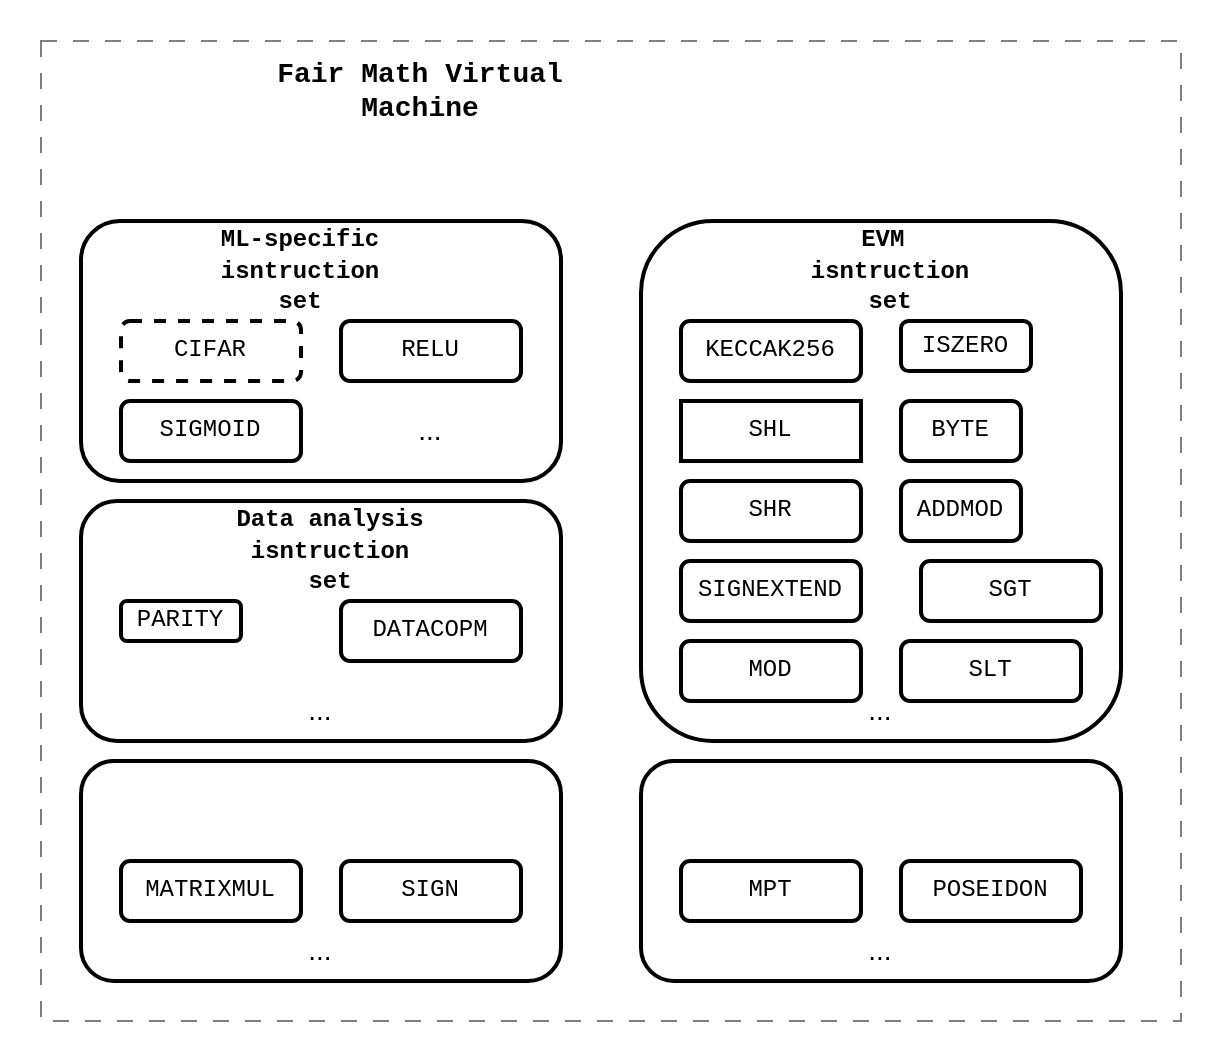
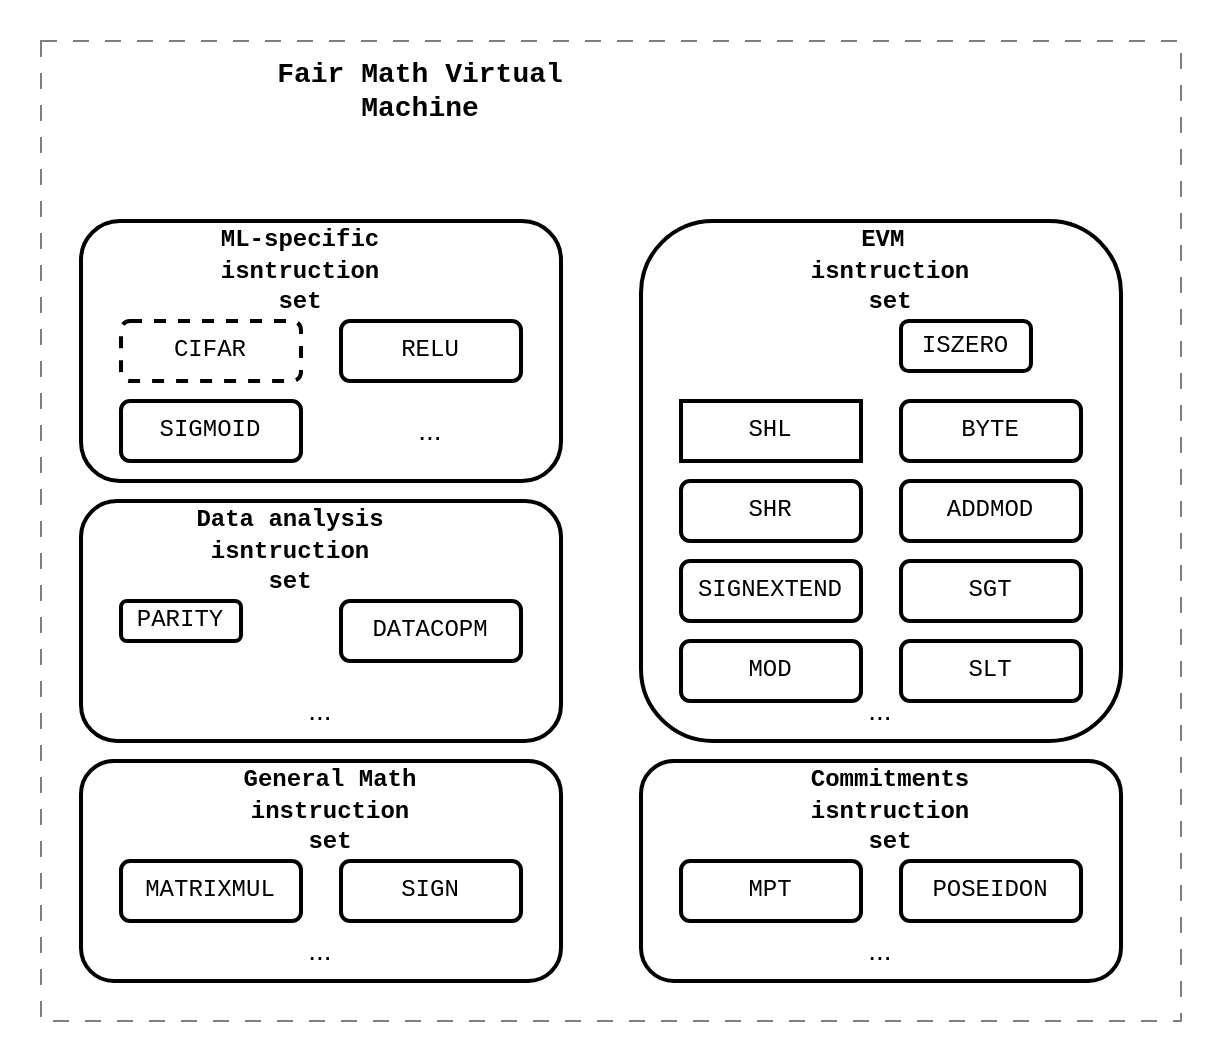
- <mxCell id="12" value="KECCAK256" style="rounded=1;whiteSpace=wrap;html=1;fillColor=none;fontFamily=Courier New;strokeWidth=2;" vertex="1" parent="1"><mxGeometry x="340" y="160" width="90" height="30" as="geometry" /></mxCell>
- <mxCell id="11" value="BYTE" style="rounded=1;whiteSpace=wrap;html=1;fillColor=none;fontFamily=Courier New;strokeWidth=2;" vertex="1" parent="1"><mxGeometry x="450" y="200" width="60" height="30" as="geometry" /></mxCell>
+ <mxCell id="11" value="BYTE" style="rounded=1;whiteSpace=wrap;html=1;fillColor=none;fontFamily=Courier New;strokeWidth=2;" vertex="1" parent="1"><mxGeometry x="450" y="200" width="90" height="30" as="geometry" /></mxCell>
- <mxCell id="9" value="ADDMOD" style="rounded=1;whiteSpace=wrap;html=1;fillColor=none;fontFamily=Courier New;strokeWidth=2;" vertex="1" parent="1"><mxGeometry x="450" y="240" width="60" height="30" as="geometry" /></mxCell>
+ <mxCell id="9" value="ADDMOD" style="rounded=1;whiteSpace=wrap;html=1;fillColor=none;fontFamily=Courier New;strokeWidth=2;" vertex="1" parent="1"><mxGeometry x="450" y="240" width="90" height="30" as="geometry" /></mxCell>
- <mxCell id="21" value="&lt;div&gt;&lt;b&gt;&lt;font face=&quot;Courier New&quot;&gt;Data analysis&lt;/font&gt;&lt;/b&gt;&lt;/div&gt;&lt;div&gt;&lt;b&gt;&lt;font face=&quot;Courier New&quot;&gt;isntruction set&lt;/font&gt;&lt;/b&gt;&lt;/div&gt;" style="text;html=1;align=center;verticalAlign=middle;whiteSpace=wrap;rounded=0;strokeWidth=2;" vertex="1" parent="1"><mxGeometry x="110" y="260" width="110" height="30" as="geometry" /></mxCell>
+ <mxCell id="21" value="&lt;div&gt;&lt;b&gt;&lt;font face=&quot;Courier New&quot;&gt;Data analysis&lt;/font&gt;&lt;/b&gt;&lt;/div&gt;&lt;div&gt;&lt;b&gt;&lt;font face=&quot;Courier New&quot;&gt;isntruction set&lt;/font&gt;&lt;/b&gt;&lt;/div&gt;" style="text;html=1;align=center;verticalAlign=middle;whiteSpace=wrap;rounded=0;strokeWidth=2;" vertex="1" parent="1"><mxGeometry x="90" y="260" width="110" height="30" as="geometry" /></mxCell>
- <mxCell id="13" value="SGT" style="rounded=1;whiteSpace=wrap;html=1;fillColor=none;fontFamily=Courier New;strokeWidth=2;" vertex="1" parent="1"><mxGeometry x="460" y="280" width="90" height="30" as="geometry" /></mxCell>
+ <mxCell id="13" value="SGT" style="rounded=1;whiteSpace=wrap;html=1;fillColor=none;fontFamily=Courier New;strokeWidth=2;" vertex="1" parent="1"><mxGeometry x="450" y="280" width="90" height="30" as="geometry" /></mxCell>
+ <mxCell id="33" value="&lt;b&gt;&lt;font face=&quot;Courier New&quot;&gt;General Math instruction set&lt;br&gt;&lt;/font&gt;&lt;/b&gt;" style="text;html=1;align=center;verticalAlign=middle;whiteSpace=wrap;rounded=0;strokeWidth=2;" vertex="1" parent="1"><mxGeometry x="110" y="390" width="110" height="30" as="geometry" /></mxCell>
+ <mxCell id="28" value="&lt;div&gt;&lt;b&gt;&lt;font face=&quot;Courier New&quot;&gt;Commitments isntruction set&lt;/font&gt;&lt;/b&gt;&lt;/div&gt;" style="text;html=1;align=center;verticalAlign=middle;whiteSpace=wrap;rounded=0;strokeWidth=2;" vertex="1" parent="1"><mxGeometry x="390" y="390" width="110" height="30" as="geometry" /></mxCell>
